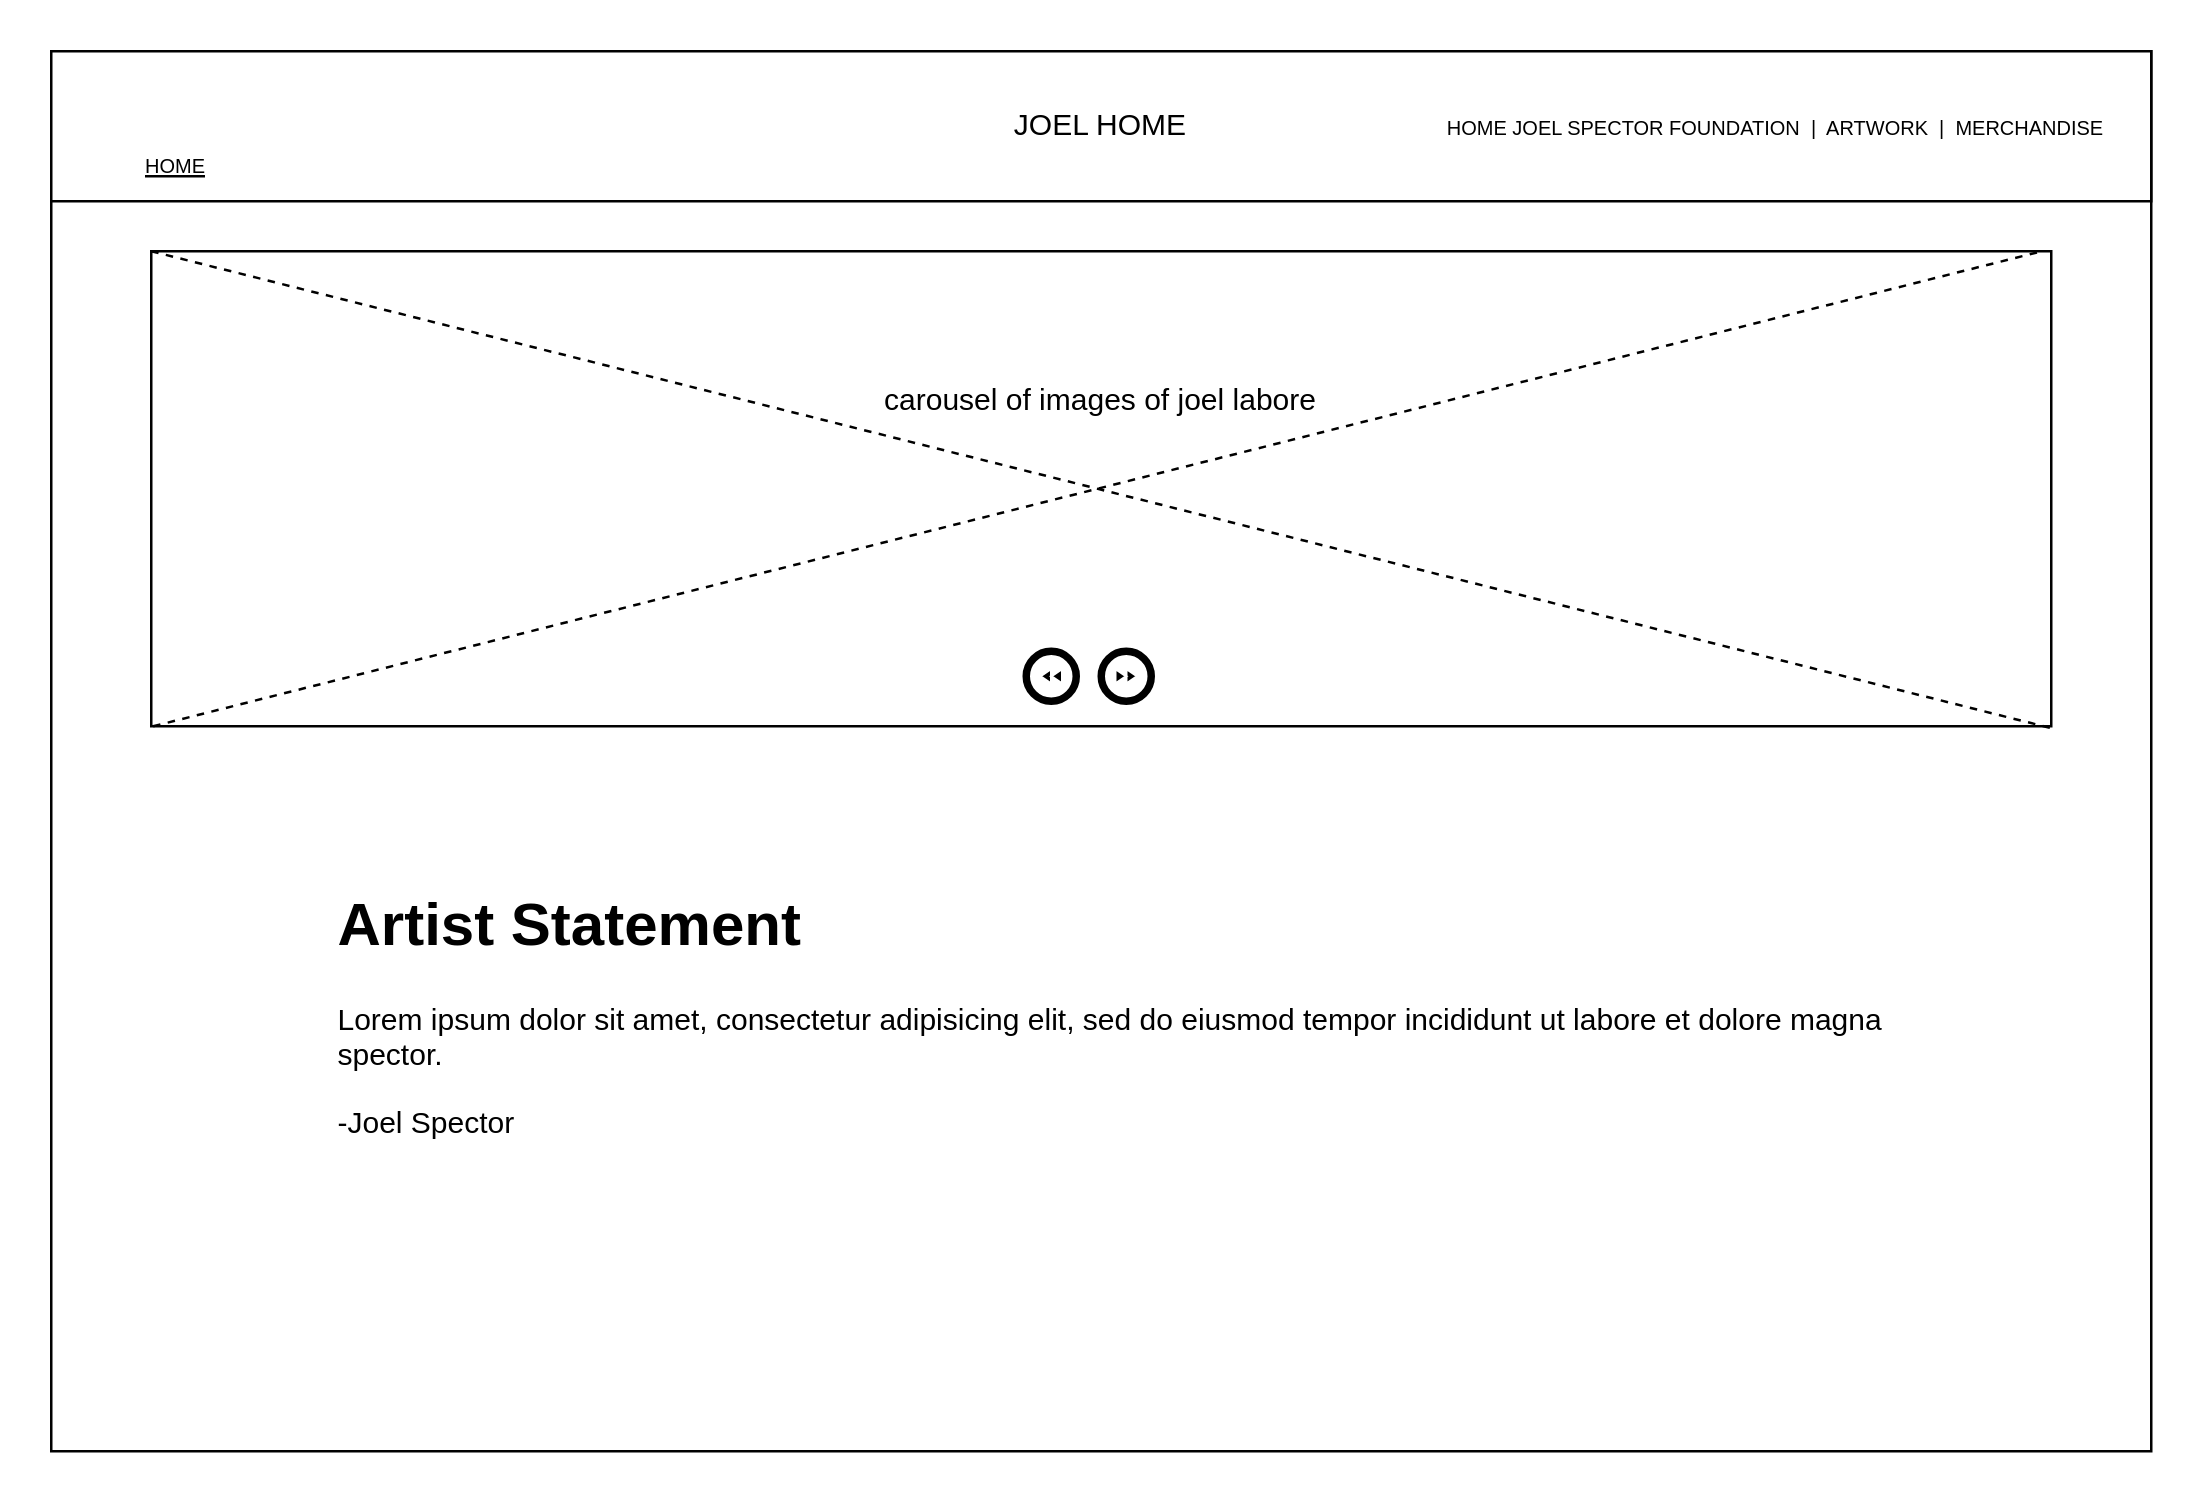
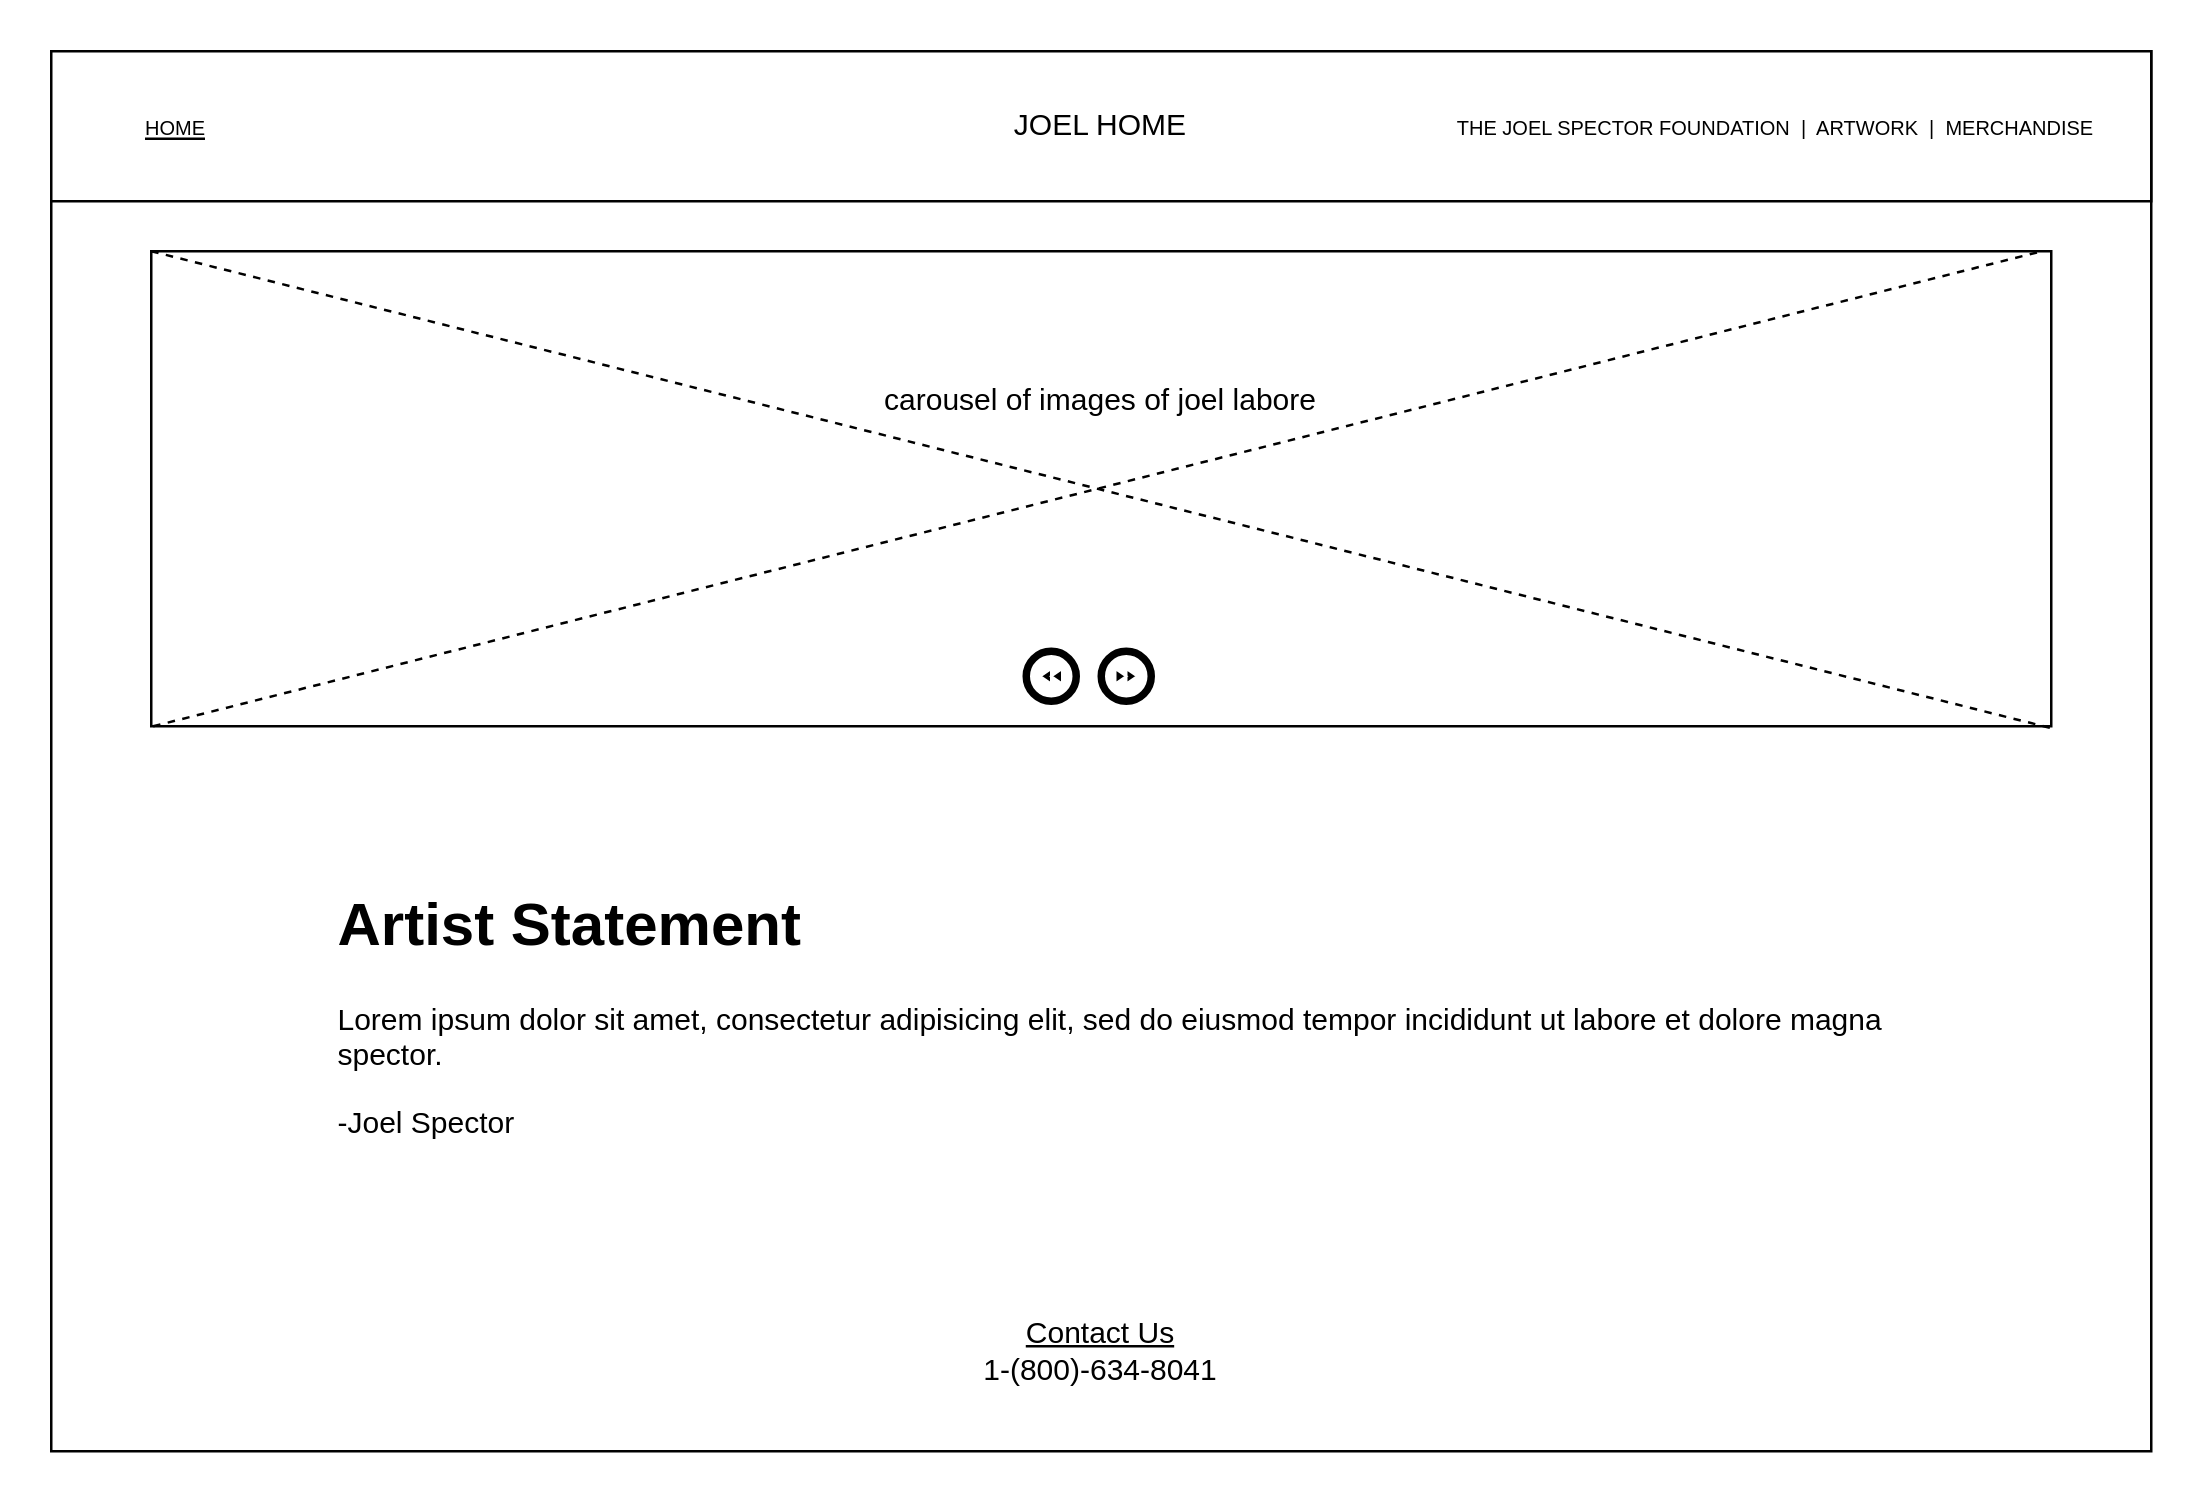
- <mxCell id="5" value="&lt;font style=&quot;font-size: 8px&quot;&gt;HOME JOEL SPECTOR FOUNDATION&amp;nbsp; |&amp;nbsp; ARTWORK&amp;nbsp; |&amp;nbsp; MERCHANDISE&lt;/font&gt;" style="text;html=1;strokeColor=none;fillColor=none;align=center;verticalAlign=middle;whiteSpace=wrap;rounded=0;" vertex="1" parent="1"><mxGeometry x="560" y="40" width="300" height="20" as="geometry" /></mxCell>
+ <mxCell id="5" value="&lt;font style=&quot;font-size: 8px&quot;&gt;THE JOEL SPECTOR FOUNDATION&amp;nbsp; |&amp;nbsp; ARTWORK&amp;nbsp; |&amp;nbsp; MERCHANDISE&lt;/font&gt;" style="text;html=1;strokeColor=none;fillColor=none;align=center;verticalAlign=middle;whiteSpace=wrap;rounded=0;" vertex="1" parent="1"><mxGeometry x="560" y="40" width="300" height="20" as="geometry" /></mxCell>
- <mxCell id="4" value="&lt;font style=&quot;font-size: 8px&quot;&gt;&lt;u&gt;HOME&lt;/u&gt;&lt;/font&gt;" style="text;html=1;strokeColor=none;fillColor=none;align=center;verticalAlign=middle;whiteSpace=wrap;rounded=0;" vertex="1" parent="1"><mxGeometry x="50" y="55" width="40" height="20" as="geometry" /></mxCell>
+ <mxCell id="4" value="&lt;font style=&quot;font-size: 8px&quot;&gt;&lt;u&gt;HOME&lt;/u&gt;&lt;/font&gt;" style="text;html=1;strokeColor=none;fillColor=none;align=center;verticalAlign=middle;whiteSpace=wrap;rounded=0;" vertex="1" parent="1"><mxGeometry x="50" y="40" width="40" height="20" as="geometry" /></mxCell>
+ <mxCell id="13" value="&lt;u&gt;Contact Us&lt;/u&gt;&lt;br&gt;1-(800)-634-8041" style="text;html=1;strokeColor=none;fillColor=none;align=center;verticalAlign=middle;whiteSpace=wrap;rounded=0;" vertex="1" parent="1"><mxGeometry x="370" y="520" width="140" height="40" as="geometry" /></mxCell>
